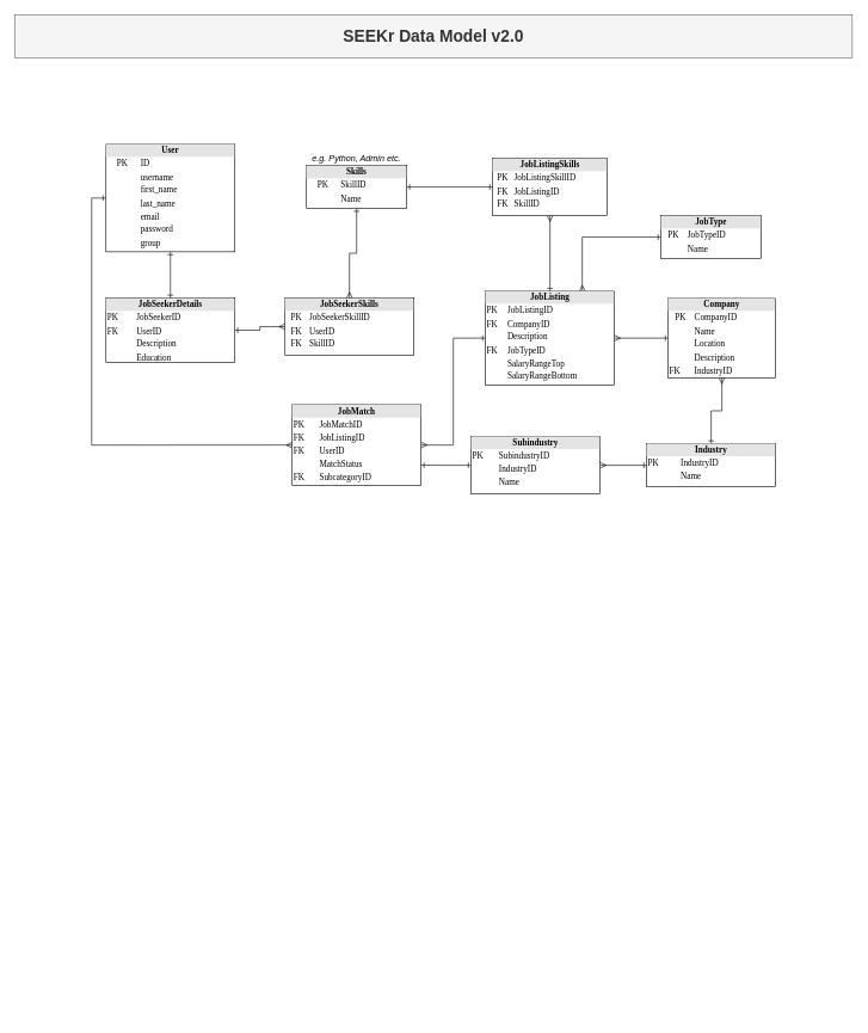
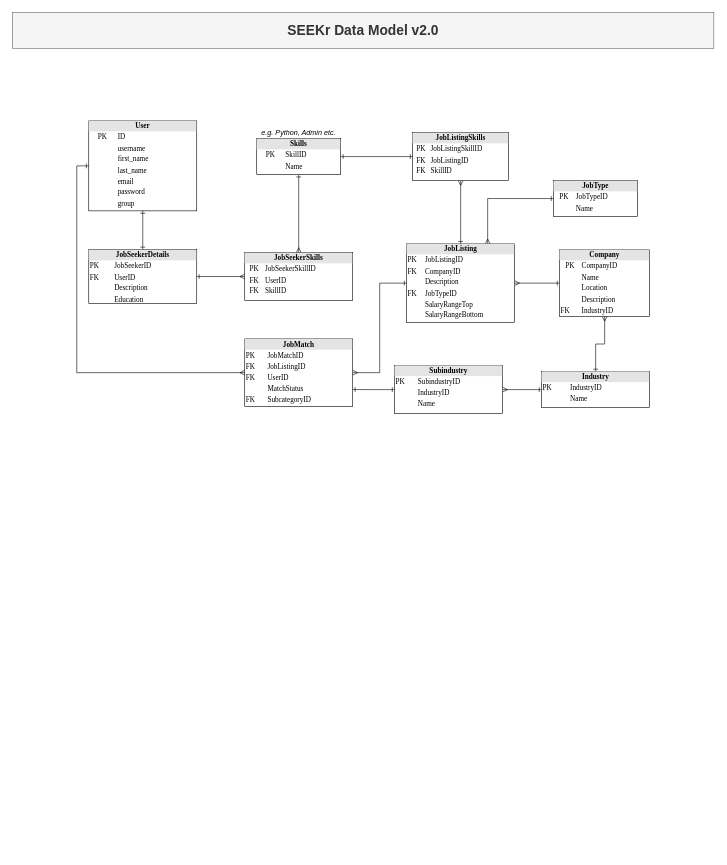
- <mxCell id="8" value="&lt;div style=&quot;text-align: center ; box-sizing: border-box ; width: 100% ; background: rgb(228 , 228 , 228) ; padding: 2px&quot;&gt;&lt;b&gt;JobSeekerSkills&lt;/b&gt;&lt;/div&gt;&lt;table style=&quot;width: 100% ; font-size: 1em&quot; cellpadding=&quot;2&quot; cellspacing=&quot;0&quot;&gt;&lt;tbody&gt;&lt;tr&gt;&lt;td style=&quot;text-align: center&quot;&gt;PK&lt;/td&gt;&lt;td&gt;JobSeekerSkillID&lt;/td&gt;&lt;/tr&gt;&lt;tr&gt;&lt;td style=&quot;text-align: center&quot;&gt;FK&lt;/td&gt;&lt;td&gt;UserID&lt;/td&gt;&lt;/tr&gt;&lt;tr&gt;&lt;td style=&quot;text-align: center&quot;&gt;FK&lt;/td&gt;&lt;td&gt;SkillID&lt;/td&gt;&lt;/tr&gt;&lt;/tbody&gt;&lt;/table&gt;" style="verticalAlign=top;align=left;overflow=fill;html=1;rounded=0;shadow=0;comic=0;labelBackgroundColor=none;strokeWidth=1;fontFamily=Verdana;fontSize=12" parent="1" vertex="1"><mxGeometry x="397" y="415.5" width="180" height="80" as="geometry" /></mxCell>
+ <mxCell id="8" value="&lt;div style=&quot;text-align: center ; box-sizing: border-box ; width: 100% ; background: rgb(228 , 228 , 228) ; padding: 2px&quot;&gt;&lt;b&gt;JobSeekerSkills&lt;/b&gt;&lt;/div&gt;&lt;table style=&quot;width: 100% ; font-size: 1em&quot; cellpadding=&quot;2&quot; cellspacing=&quot;0&quot;&gt;&lt;tbody&gt;&lt;tr&gt;&lt;td style=&quot;text-align: center&quot;&gt;PK&lt;/td&gt;&lt;td&gt;JobSeekerSkillID&lt;/td&gt;&lt;/tr&gt;&lt;tr&gt;&lt;td style=&quot;text-align: center&quot;&gt;FK&lt;/td&gt;&lt;td&gt;UserID&lt;/td&gt;&lt;/tr&gt;&lt;tr&gt;&lt;td style=&quot;text-align: center&quot;&gt;FK&lt;/td&gt;&lt;td&gt;SkillID&lt;/td&gt;&lt;/tr&gt;&lt;/tbody&gt;&lt;/table&gt;" style="verticalAlign=top;align=left;overflow=fill;html=1;rounded=0;shadow=0;comic=0;labelBackgroundColor=none;strokeWidth=1;fontFamily=Verdana;fontSize=12" parent="1" vertex="1"><mxGeometry x="407" y="420.5" width="180" height="80" as="geometry" /></mxCell>
